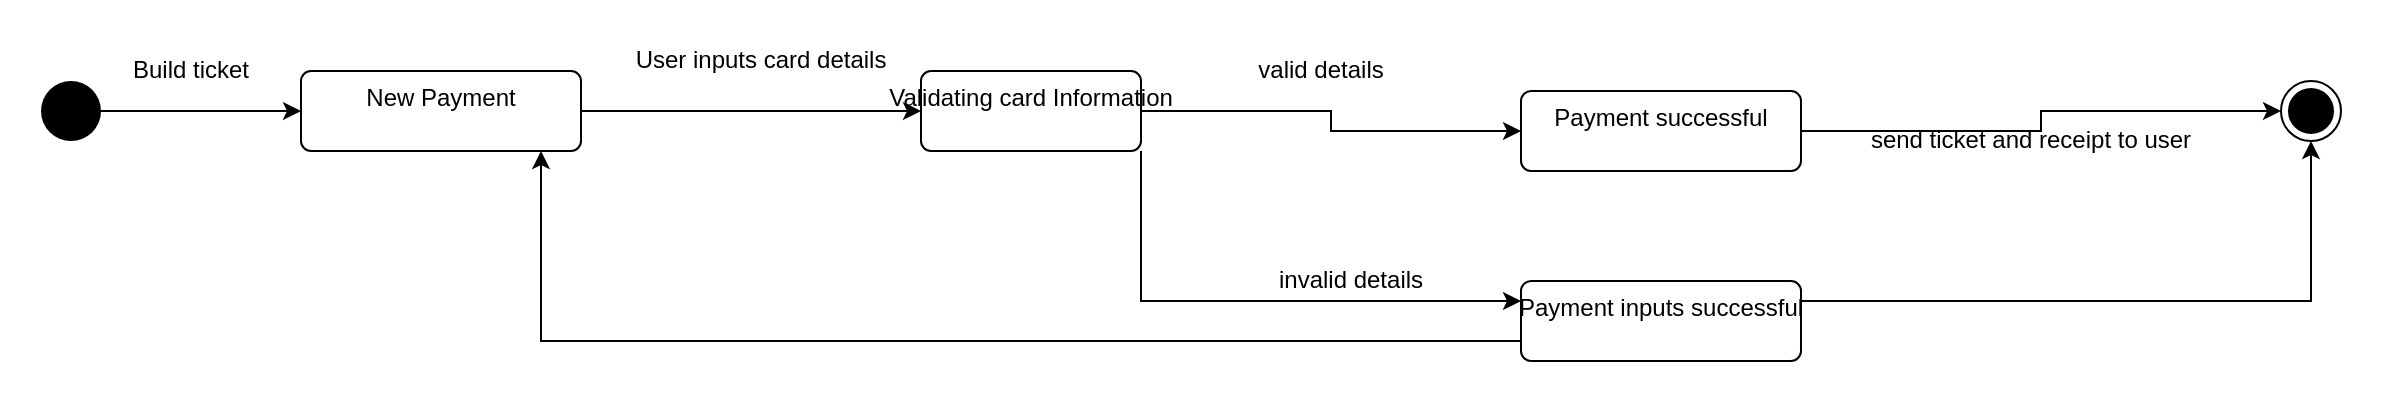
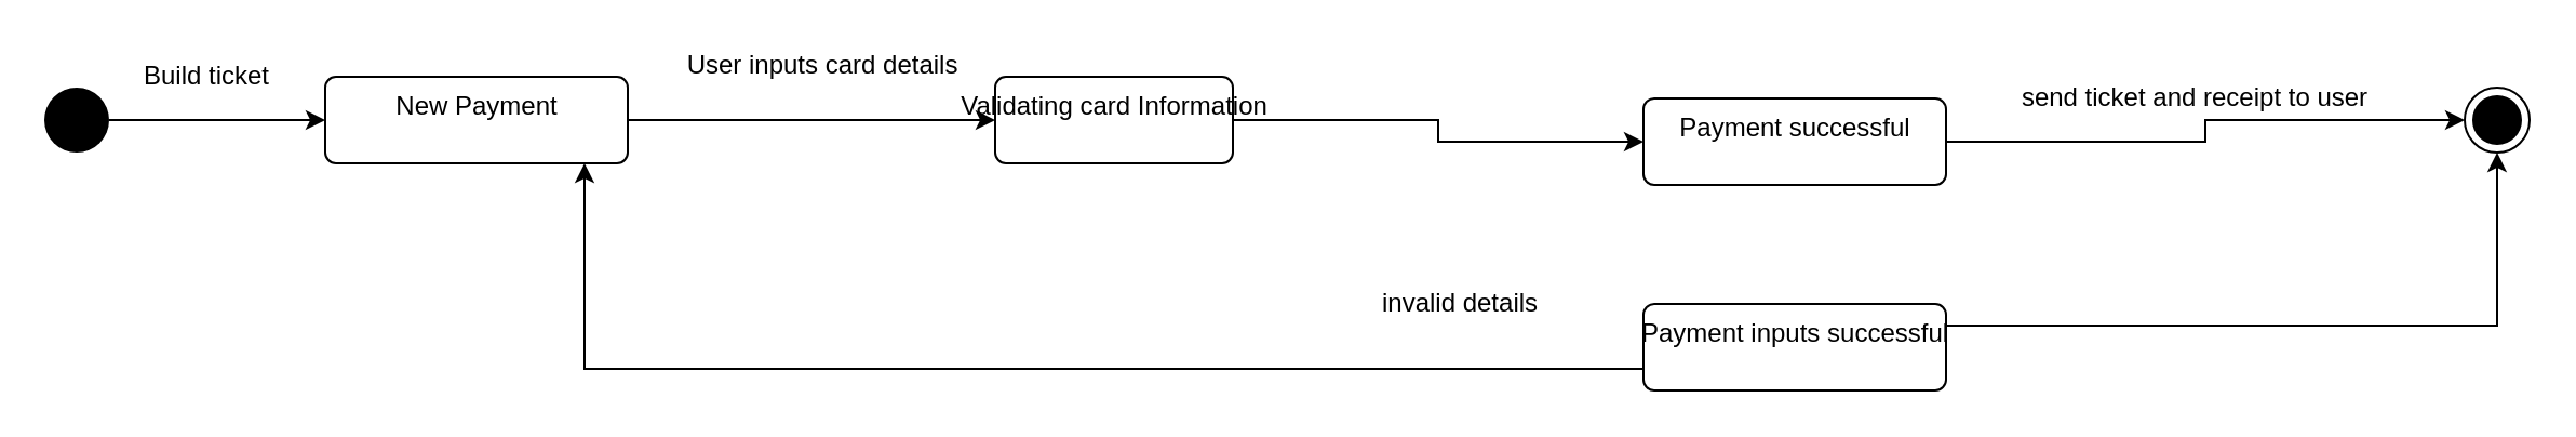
- <mxCell id="13" value="valid details" style="text;html=1;align=center;verticalAlign=middle;resizable=0;points=[];autosize=1;" vertex="1" parent="1"><mxGeometry x="620" y="25" width="80" height="20" as="geometry" /></mxCell>
- <mxCell id="15" value="send ticket and receipt to user" style="text;html=1;align=center;verticalAlign=middle;resizable=0;points=[];autosize=1;" vertex="1" parent="1"><mxGeometry x="925" y="60" width="180" height="20" as="geometry" /></mxCell>
+ <mxCell id="15" value="send ticket and receipt to user" style="text;html=1;align=center;verticalAlign=middle;resizable=0;points=[];autosize=1;" vertex="1" parent="1"><mxGeometry x="925" y="35" width="180" height="20" as="geometry" /></mxCell>
- <mxCell id="7" style="edgeStyle=orthogonalEdgeStyle;rounded=0;orthogonalLoop=1;jettySize=auto;html=1;exitX=1;exitY=1;exitDx=0;exitDy=0;entryX=0;entryY=0.25;entryDx=0;entryDy=0;" edge="1" parent="1" source="8" target="18"><mxGeometry relative="1" as="geometry" /></mxCell>
